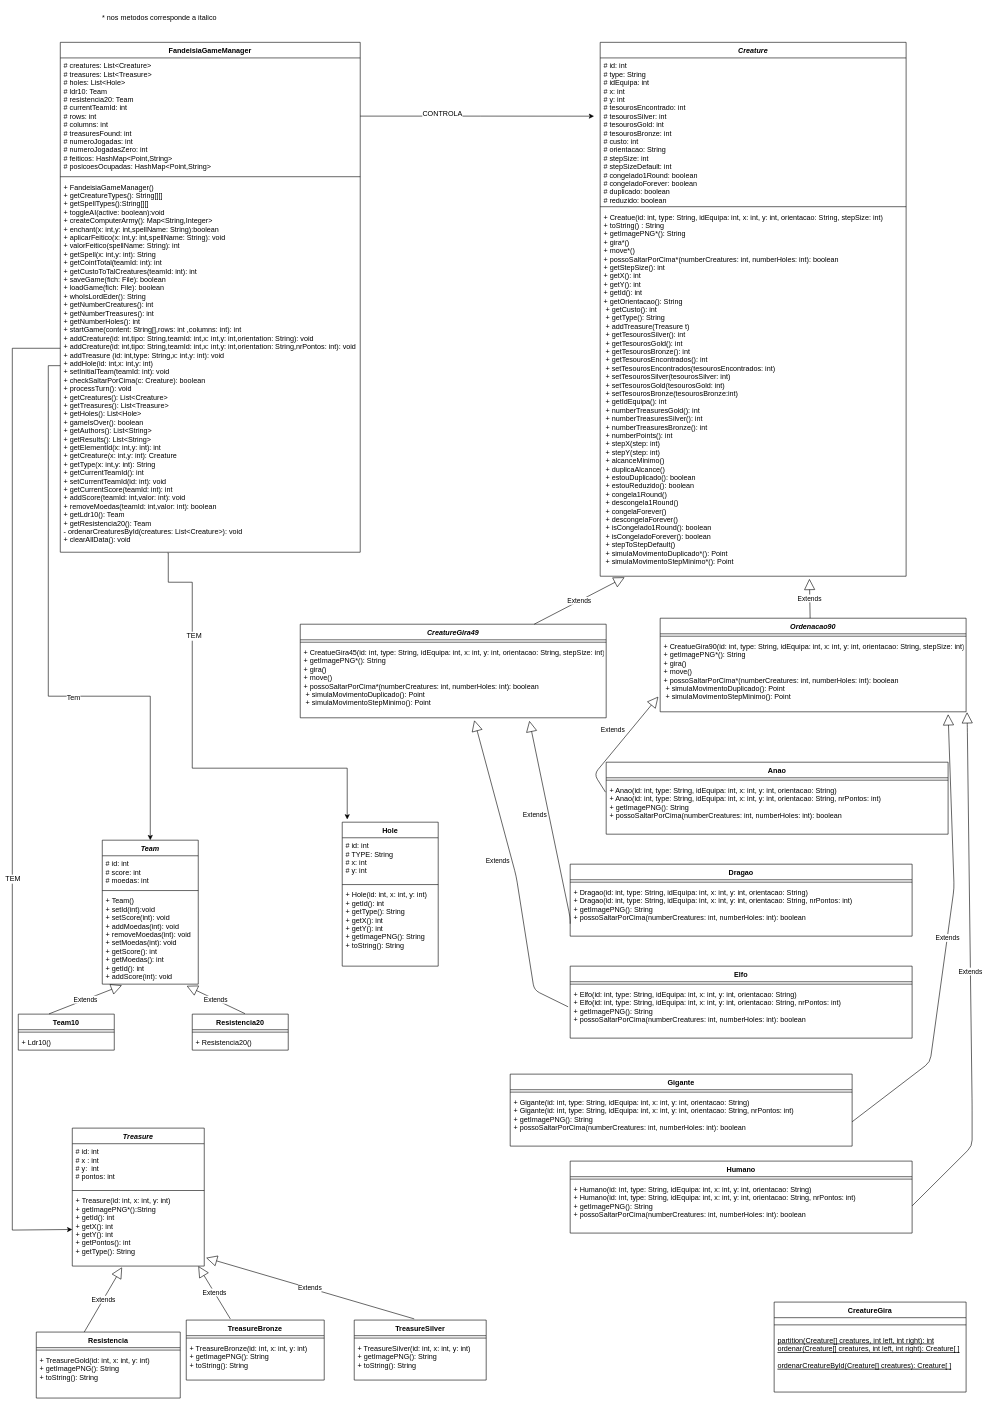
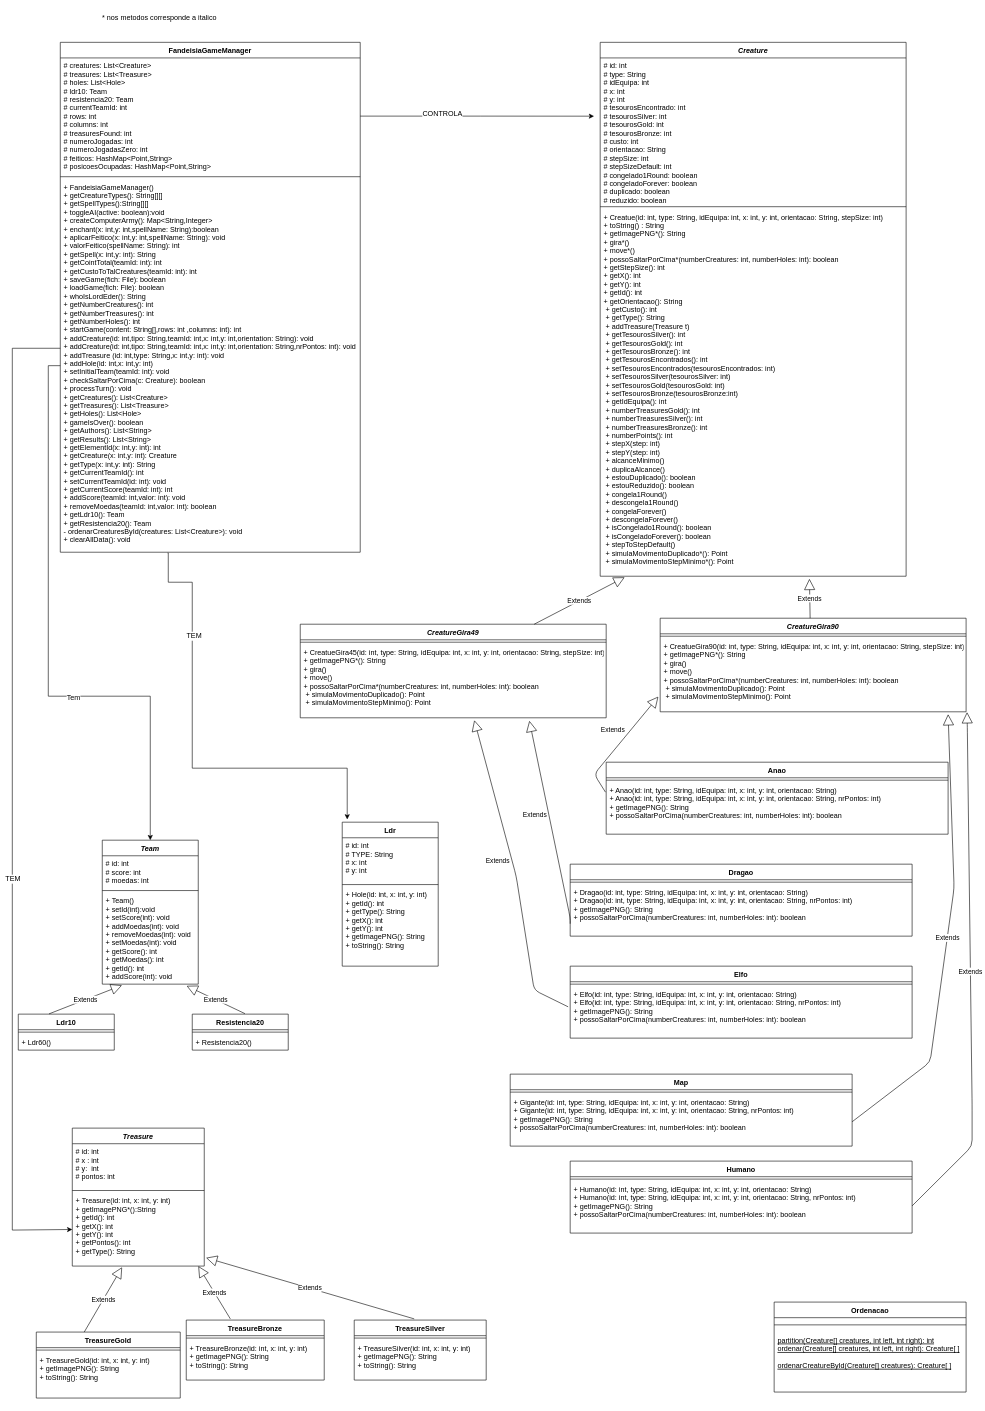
- <mxCell id="40" value="Ordenacao90" style="swimlane;fontStyle=3;align=center;verticalAlign=top;childLayout=stackLayout;horizontal=1;startSize=26;horizontalStack=0;resizeParent=1;resizeParentMax=0;resizeLast=0;collapsible=1;marginBottom=0;" parent="1" vertex="1"><mxGeometry x="1100" y="1030" width="510" height="156" as="geometry" /></mxCell>
+ <mxCell id="40" value="CreatureGira90" style="swimlane;fontStyle=3;align=center;verticalAlign=top;childLayout=stackLayout;horizontal=1;startSize=26;horizontalStack=0;resizeParent=1;resizeParentMax=0;resizeLast=0;collapsible=1;marginBottom=0;" parent="1" vertex="1"><mxGeometry x="1100" y="1030" width="510" height="156" as="geometry" /></mxCell>
- <mxCell id="29" value="Hole" style="swimlane;fontStyle=1;align=center;verticalAlign=top;childLayout=stackLayout;horizontal=1;startSize=26;horizontalStack=0;resizeParent=1;resizeParentMax=0;resizeLast=0;collapsible=1;marginBottom=0;" parent="1" vertex="1"><mxGeometry x="570" y="1370" width="160" height="240" as="geometry" /></mxCell>
+ <mxCell id="29" value="Ldr" style="swimlane;fontStyle=1;align=center;verticalAlign=top;childLayout=stackLayout;horizontal=1;startSize=26;horizontalStack=0;resizeParent=1;resizeParentMax=0;resizeLast=0;collapsible=1;marginBottom=0;" parent="1" vertex="1"><mxGeometry x="570" y="1370" width="160" height="240" as="geometry" /></mxCell>
- <mxCell id="23" value="Team10" style="swimlane;fontStyle=1;align=center;verticalAlign=top;childLayout=stackLayout;horizontal=1;startSize=26;horizontalStack=0;resizeParent=1;resizeParentMax=0;resizeLast=0;collapsible=1;marginBottom=0;" parent="1" vertex="1"><mxGeometry x="30" y="1690" width="160" height="60" as="geometry" /></mxCell>
+ <mxCell id="23" value="Ldr10" style="swimlane;fontStyle=1;align=center;verticalAlign=top;childLayout=stackLayout;horizontal=1;startSize=26;horizontalStack=0;resizeParent=1;resizeParentMax=0;resizeLast=0;collapsible=1;marginBottom=0;" parent="1" vertex="1"><mxGeometry x="30" y="1690" width="160" height="60" as="geometry" /></mxCell>
- <mxCell id="25" value="+ Ldr10() " style="text;strokeColor=none;fillColor=none;align=left;verticalAlign=top;spacingLeft=4;spacingRight=4;overflow=hidden;rotatable=0;points=[[0,0.5],[1,0.5]];portConstraint=eastwest;" parent="23" vertex="1"><mxGeometry y="34" width="160" height="26" as="geometry" /></mxCell>
+ <mxCell id="25" value="+ Ldr60() " style="text;strokeColor=none;fillColor=none;align=left;verticalAlign=top;spacingLeft=4;spacingRight=4;overflow=hidden;rotatable=0;points=[[0,0.5],[1,0.5]];portConstraint=eastwest;" parent="23" vertex="1"><mxGeometry y="34" width="160" height="26" as="geometry" /></mxCell>
- <mxCell id="52" value="Gigante" style="swimlane;fontStyle=1;align=center;verticalAlign=top;childLayout=stackLayout;horizontal=1;startSize=26;horizontalStack=0;resizeParent=1;resizeParentMax=0;resizeLast=0;collapsible=1;marginBottom=0;" parent="1" vertex="1"><mxGeometry x="850" y="1790" width="570" height="120" as="geometry" /></mxCell>
+ <mxCell id="52" value="Map" style="swimlane;fontStyle=1;align=center;verticalAlign=top;childLayout=stackLayout;horizontal=1;startSize=26;horizontalStack=0;resizeParent=1;resizeParentMax=0;resizeLast=0;collapsible=1;marginBottom=0;" parent="1" vertex="1"><mxGeometry x="850" y="1790" width="570" height="120" as="geometry" /></mxCell>
- <mxCell id="58" value="CreatureGira" style="swimlane;fontStyle=1;align=center;verticalAlign=top;childLayout=stackLayout;horizontal=1;startSize=26;horizontalStack=0;resizeParent=1;resizeParentMax=0;resizeLast=0;collapsible=1;marginBottom=0;" parent="1" vertex="1"><mxGeometry x="1290" y="2170" width="320" height="150" as="geometry" /></mxCell>
+ <mxCell id="58" value="Ordenacao" style="swimlane;fontStyle=1;align=center;verticalAlign=top;childLayout=stackLayout;horizontal=1;startSize=26;horizontalStack=0;resizeParent=1;resizeParentMax=0;resizeLast=0;collapsible=1;marginBottom=0;" parent="1" vertex="1"><mxGeometry x="1290" y="2170" width="320" height="150" as="geometry" /></mxCell>
- <mxCell id="10" value="Resistencia" style="swimlane;fontStyle=1;align=center;verticalAlign=top;childLayout=stackLayout;horizontal=1;startSize=26;horizontalStack=0;resizeParent=1;resizeParentMax=0;resizeLast=0;collapsible=1;marginBottom=0;" parent="1" vertex="1"><mxGeometry x="60" y="2220" width="240" height="110" as="geometry" /></mxCell>
+ <mxCell id="10" value="TreasureGold" style="swimlane;fontStyle=1;align=center;verticalAlign=top;childLayout=stackLayout;horizontal=1;startSize=26;horizontalStack=0;resizeParent=1;resizeParentMax=0;resizeLast=0;collapsible=1;marginBottom=0;" parent="1" vertex="1"><mxGeometry x="60" y="2220" width="240" height="110" as="geometry" /></mxCell>
